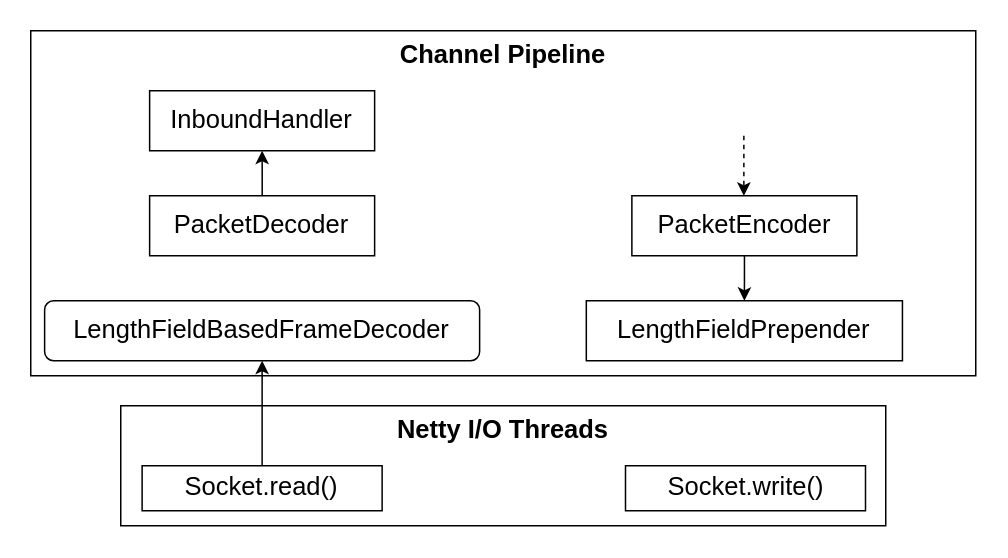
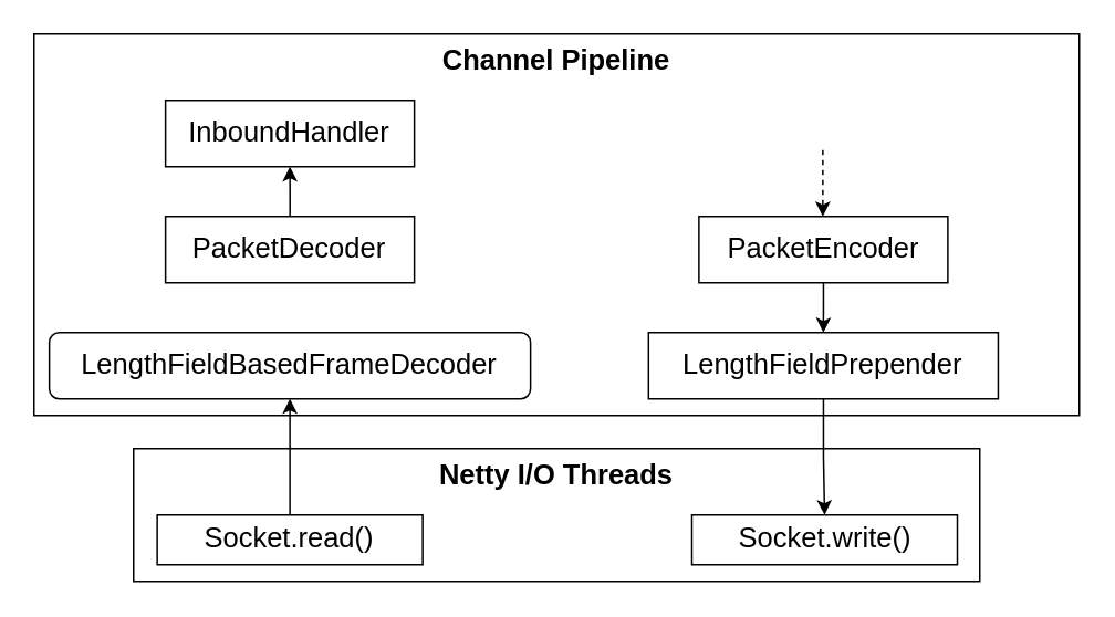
+ <mxCell id="11" style="edgeStyle=orthogonalEdgeStyle;rounded=0;orthogonalLoop=1;jettySize=auto;html=1;entryX=0.5;entryY=0;entryDx=0;entryDy=0;fontSize=17;" edge="1" parent="1" source="12" target="10"><mxGeometry relative="1" as="geometry" /></mxCell>
